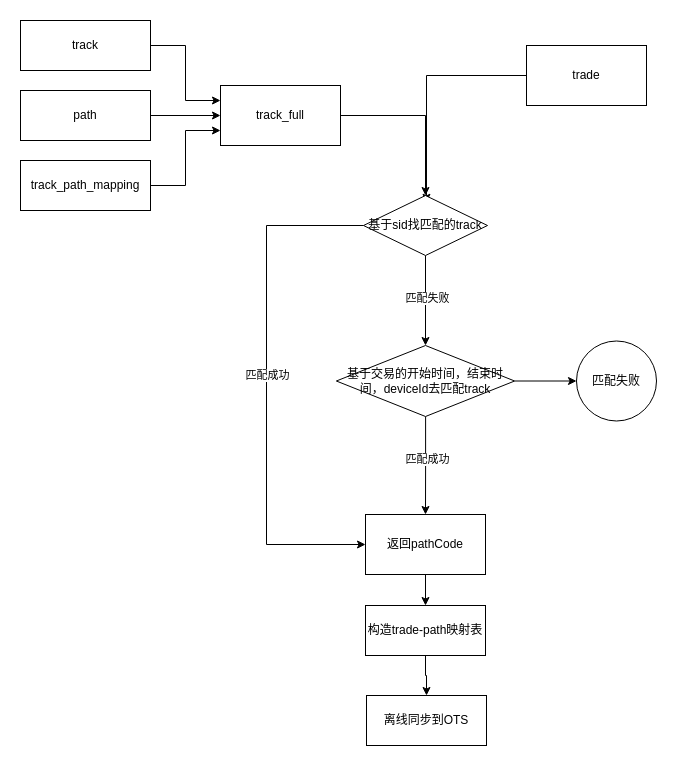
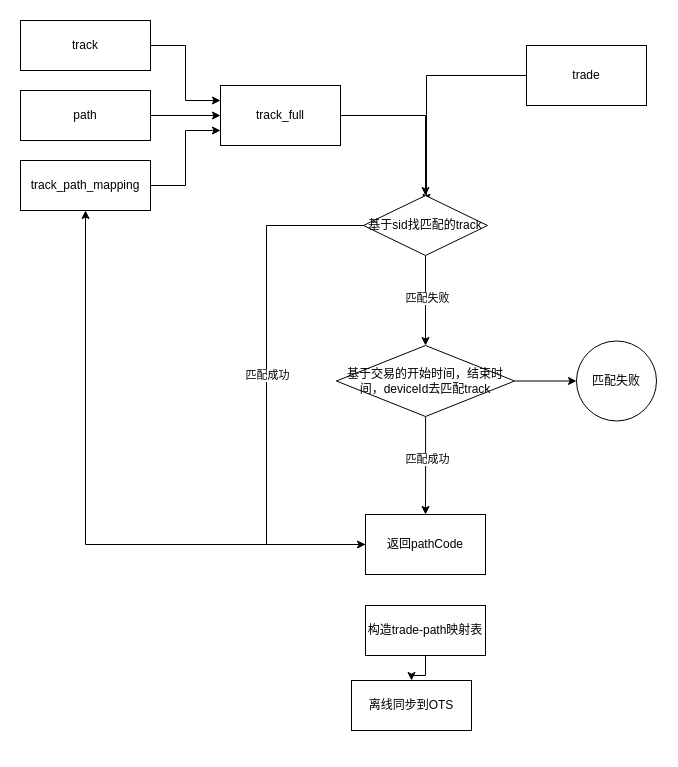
- <mxCell id="19" value="" style="edgeStyle=orthogonalEdgeStyle;rounded=0;orthogonalLoop=1;jettySize=auto;html=1;" edge="1" parent="1" source="20" target="25"><mxGeometry relative="1" as="geometry" /></mxCell>
+ <mxCell id="19" value="" style="edgeStyle=orthogonalEdgeStyle;rounded=0;orthogonalLoop=1;jettySize=auto;html=1;" edge="1" parent="1" source="20" target="4"><mxGeometry relative="1" as="geometry" /></mxCell>
- <mxCell id="26" value="离线同步到OTS" style="rounded=0;whiteSpace=wrap;html=1;" vertex="1" parent="1"><mxGeometry x="366" y="695" width="120" height="50" as="geometry" /></mxCell>
+ <mxCell id="26" value="离线同步到OTS" style="rounded=0;whiteSpace=wrap;html=1;" vertex="1" parent="1"><mxGeometry x="351" y="680" width="120" height="50" as="geometry" /></mxCell>
